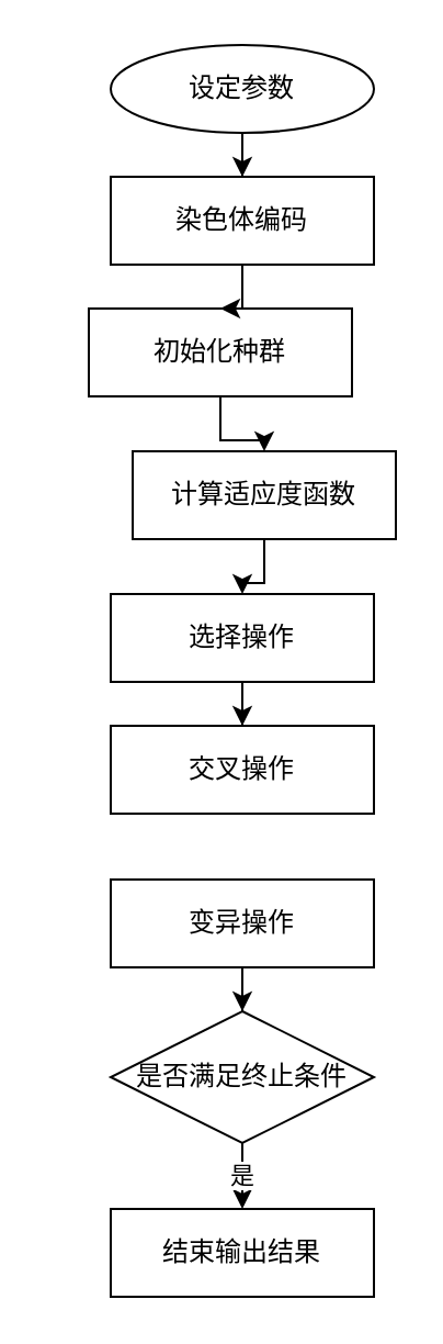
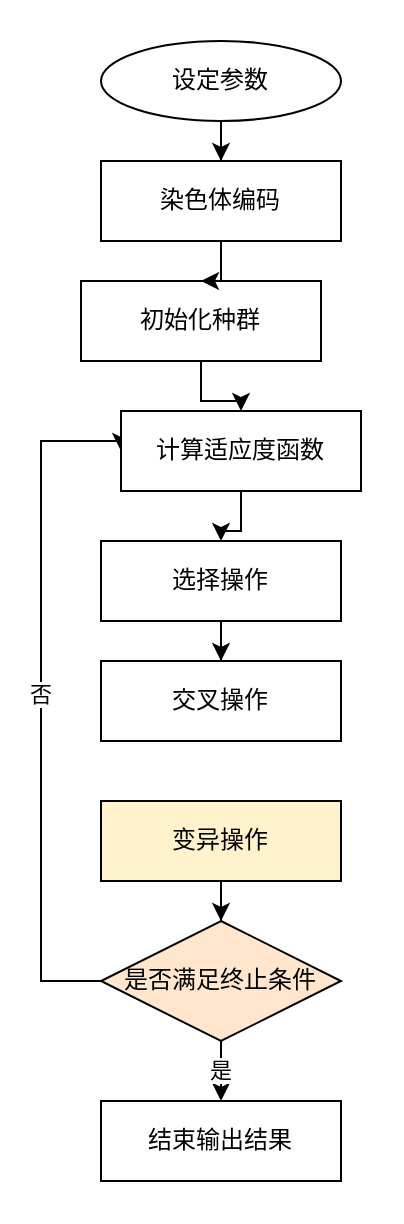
+ <mxCell id="6" value="否" style="edgeStyle=orthogonalEdgeStyle;rounded=0;orthogonalLoop=1;jettySize=auto;html=1;entryX=0;entryY=0.5;entryDx=0;entryDy=0;exitX=0;exitY=0.5;exitDx=0;exitDy=0;exitPerimeter=0;" parent="1" source="8" target="12" edge="1"><mxGeometry relative="1" as="geometry"><mxPoint x="40" y="360" as="sourcePoint" /><Array as="points"><mxPoint x="20" y="490" /><mxPoint x="20" y="220" /></Array></mxGeometry></mxCell>
- <mxCell id="3" value="变异操作" style="whiteSpace=wrap;html=1;" parent="1" vertex="1"><mxGeometry x="50" y="400" width="120" height="40" as="geometry" /></mxCell>
+ <mxCell id="3" value="变异操作" style="whiteSpace=wrap;html=1;fillColor=#fff2cc;" parent="1" vertex="1"><mxGeometry x="50" y="400" width="120" height="40" as="geometry" /></mxCell>
- <mxCell id="8" value="是否满足终止条件" style="rhombus;whiteSpace=wrap;html=1;" parent="1" vertex="1"><mxGeometry x="50" y="460" width="120" height="60" as="geometry" /></mxCell>
+ <mxCell id="8" value="是否满足终止条件" style="rhombus;whiteSpace=wrap;html=1;fillColor=#ffe6cc;" parent="1" vertex="1"><mxGeometry x="50" y="460" width="120" height="60" as="geometry" /></mxCell>
